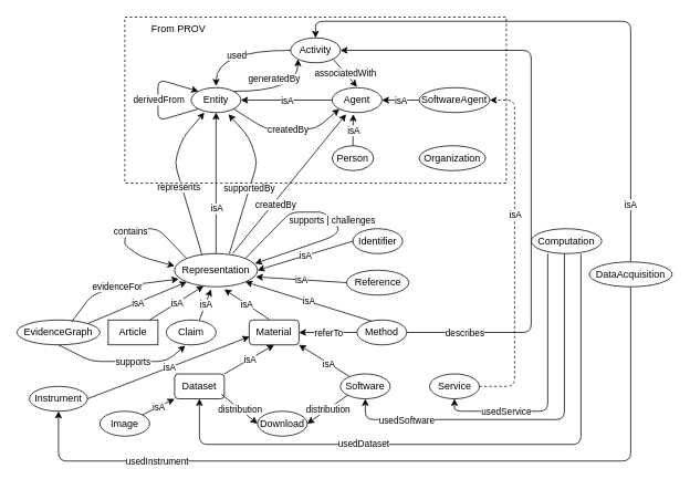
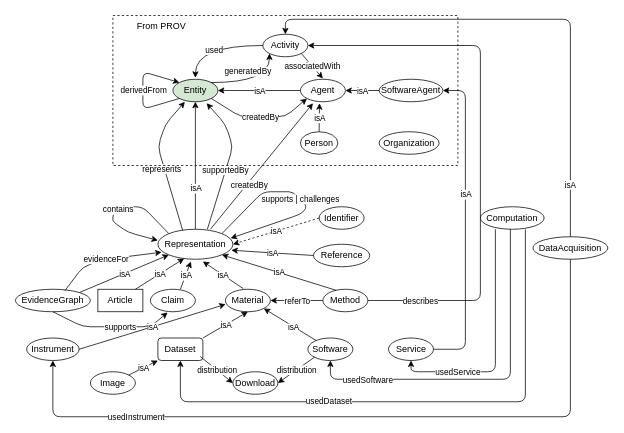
- <mxCell id="4" value="Entity" style="ellipse;whiteSpace=wrap;html=1;" parent="1" vertex="1"><mxGeometry x="230" y="105" width="60" height="30" as="geometry" /></mxCell>
+ <mxCell id="4" value="Entity" style="ellipse;whiteSpace=wrap;html=1;fillColor=#d5e8d4;" parent="1" vertex="1"><mxGeometry x="230" y="105" width="60" height="30" as="geometry" /></mxCell>
- <mxCell id="55" value="" style="endArrow=classic;html=1;exitX=0;exitY=0.5;exitDx=0;exitDy=0;entryX=1;entryY=0.5;entryDx=0;entryDy=0;" parent="1" source="40" target="19" edge="1"><mxGeometry relative="1" as="geometry"><mxPoint x="370" y="285" as="sourcePoint" /><mxPoint x="470" y="285" as="targetPoint" /></mxGeometry></mxCell>
+ <mxCell id="55" value="" style="endArrow=classic;html=1;exitX=0;exitY=0.5;exitDx=0;exitDy=0;entryX=1;entryY=0.5;entryDx=0;entryDy=0;dashed=1;" parent="1" source="40" target="19" edge="1"><mxGeometry relative="1" as="geometry"><mxPoint x="370" y="285" as="sourcePoint" /><mxPoint x="470" y="285" as="targetPoint" /></mxGeometry></mxCell>
- <mxCell id="86" value="" style="endArrow=classic;html=1;exitX=1;exitY=0.5;exitDx=0;exitDy=0;entryX=1;entryY=0.5;entryDx=0;entryDy=0;edgeStyle=orthogonalEdgeStyle;dashed=1;" parent="1" source="69" target="91" edge="1"><mxGeometry relative="1" as="geometry"><mxPoint x="350" y="485" as="sourcePoint" /><mxPoint x="450" y="485" as="targetPoint" /><Array as="points"><mxPoint x="620" y="465" /><mxPoint x="620" y="120" /></Array></mxGeometry></mxCell>
+ <mxCell id="86" value="" style="endArrow=classic;html=1;exitX=1;exitY=0.5;exitDx=0;exitDy=0;entryX=1;entryY=0.5;entryDx=0;entryDy=0;edgeStyle=orthogonalEdgeStyle;" parent="1" source="69" target="91" edge="1"><mxGeometry relative="1" as="geometry"><mxPoint x="350" y="485" as="sourcePoint" /><mxPoint x="450" y="485" as="targetPoint" /><Array as="points"><mxPoint x="620" y="465" /><mxPoint x="620" y="120" /></Array></mxGeometry></mxCell>
- <mxCell id="37" value="Material" style="whiteSpace=wrap;html=1;rounded=1;" parent="1" vertex="1"><mxGeometry x="300" y="385" width="60" height="30" as="geometry" /></mxCell>
+ <mxCell id="37" value="Material" style="ellipse;whiteSpace=wrap;html=1;" parent="1" vertex="1"><mxGeometry x="300" y="385" width="60" height="30" as="geometry" /></mxCell>
- <mxCell id="66" value="Instrument" style="ellipse;whiteSpace=wrap;html=1;" parent="1" vertex="1"><mxGeometry x="35" y="465" width="70" height="30" as="geometry" /></mxCell>
+ <mxCell id="66" value="Instrument" style="ellipse;whiteSpace=wrap;html=1;" parent="1" vertex="1"><mxGeometry x="35" y="450" width="70" height="30" as="geometry" /></mxCell>
